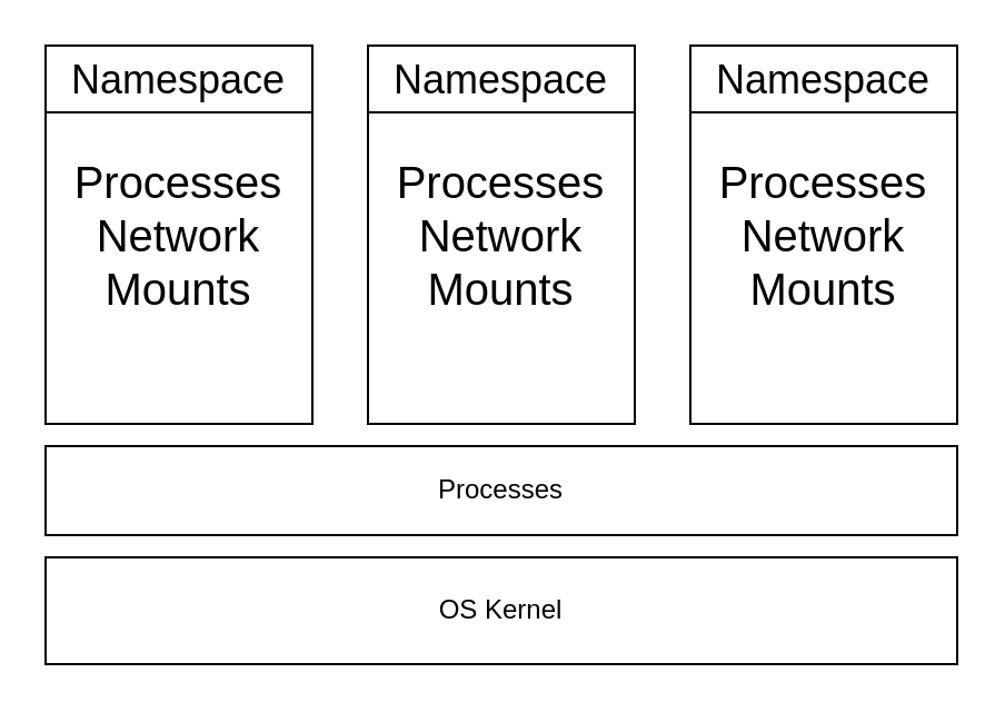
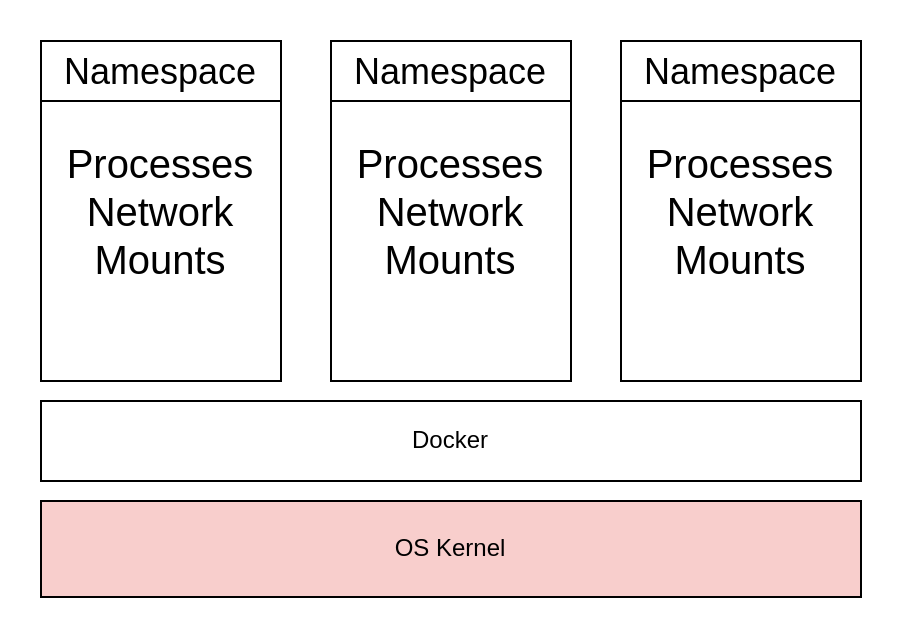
- <mxCell id="3" value="Processes" style="rounded=0;whiteSpace=wrap;html=1;" vertex="1" parent="1"><mxGeometry x="20" y="200" width="410" height="40" as="geometry" /></mxCell>
+ <mxCell id="3" value="Docker" style="rounded=0;whiteSpace=wrap;html=1;" vertex="1" parent="1"><mxGeometry x="20" y="200" width="410" height="40" as="geometry" /></mxCell>
- <mxCell id="2" value="OS Kernel" style="rounded=0;whiteSpace=wrap;html=1;" vertex="1" parent="1"><mxGeometry x="20" y="250" width="410" height="48" as="geometry" /></mxCell>
+ <mxCell id="2" value="OS Kernel" style="rounded=0;whiteSpace=wrap;html=1;fillColor=#f8cecc;" vertex="1" parent="1"><mxGeometry x="20" y="250" width="410" height="48" as="geometry" /></mxCell>
